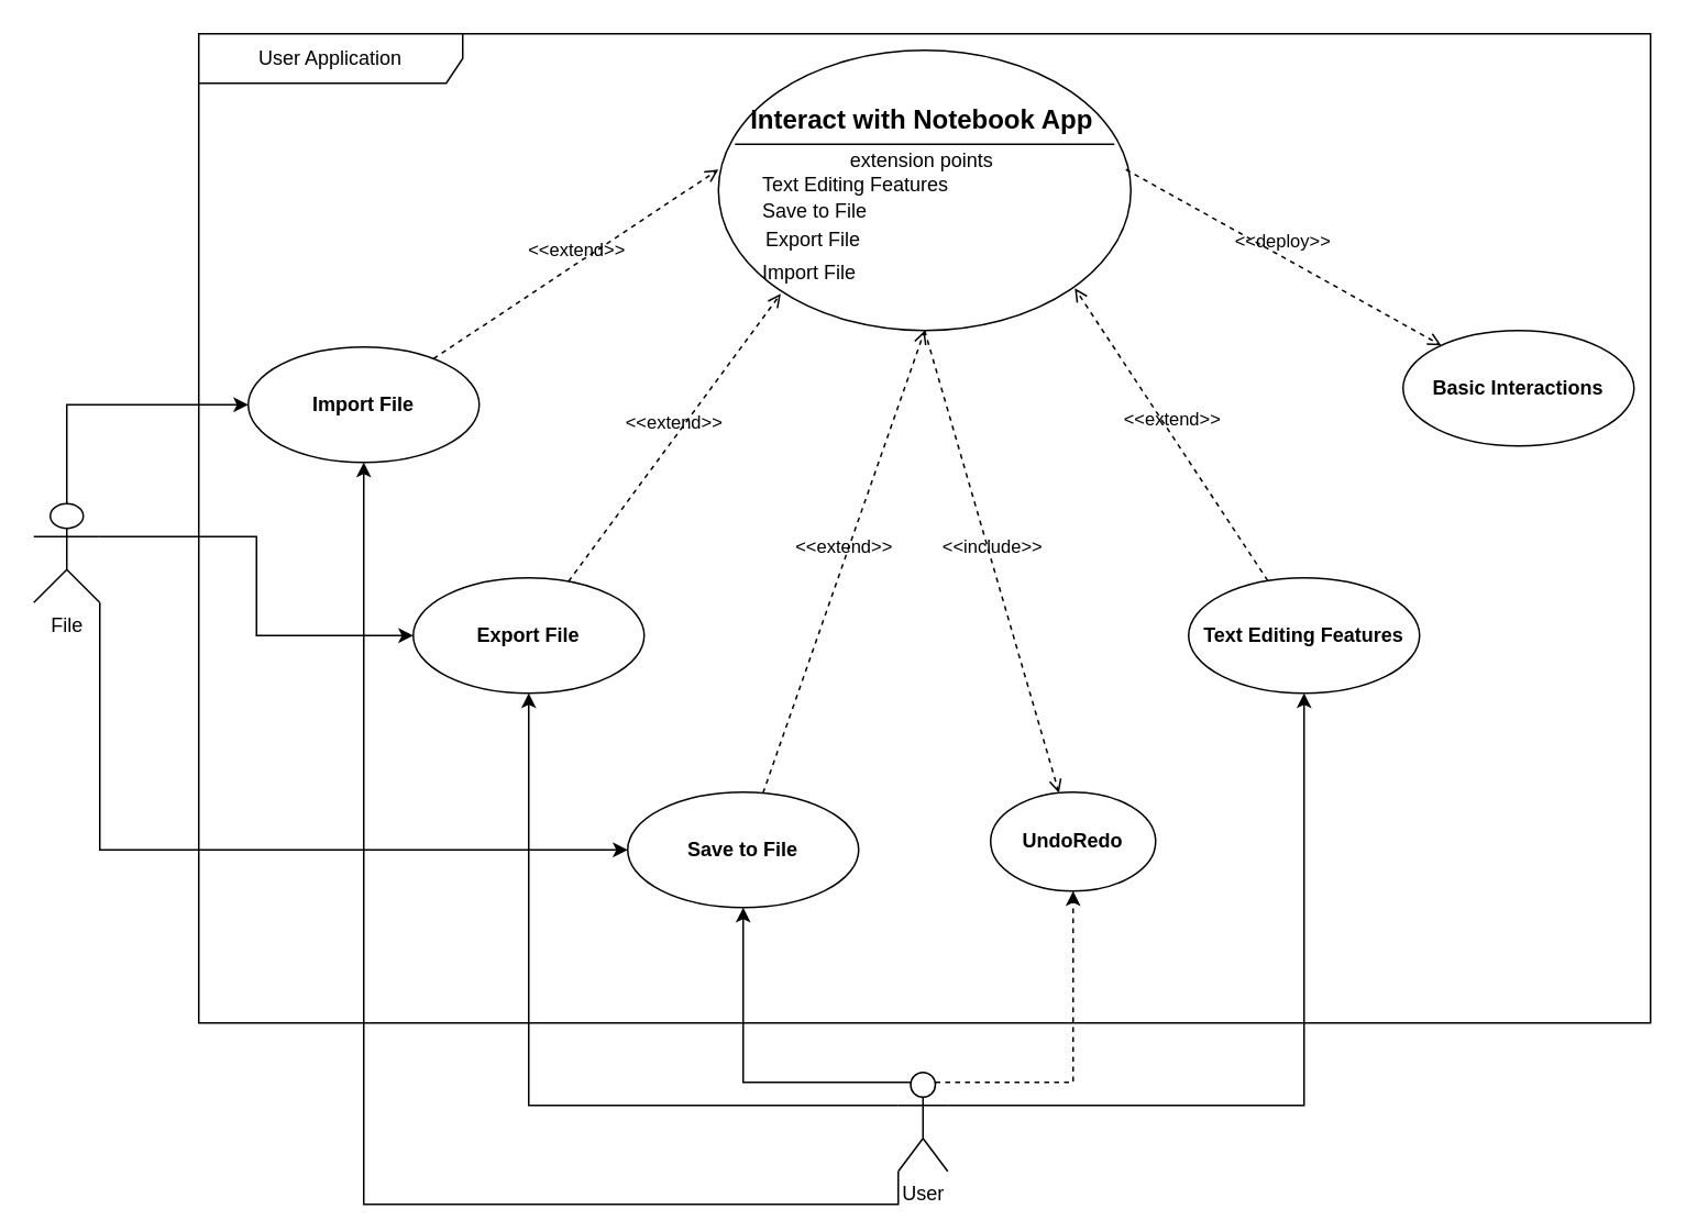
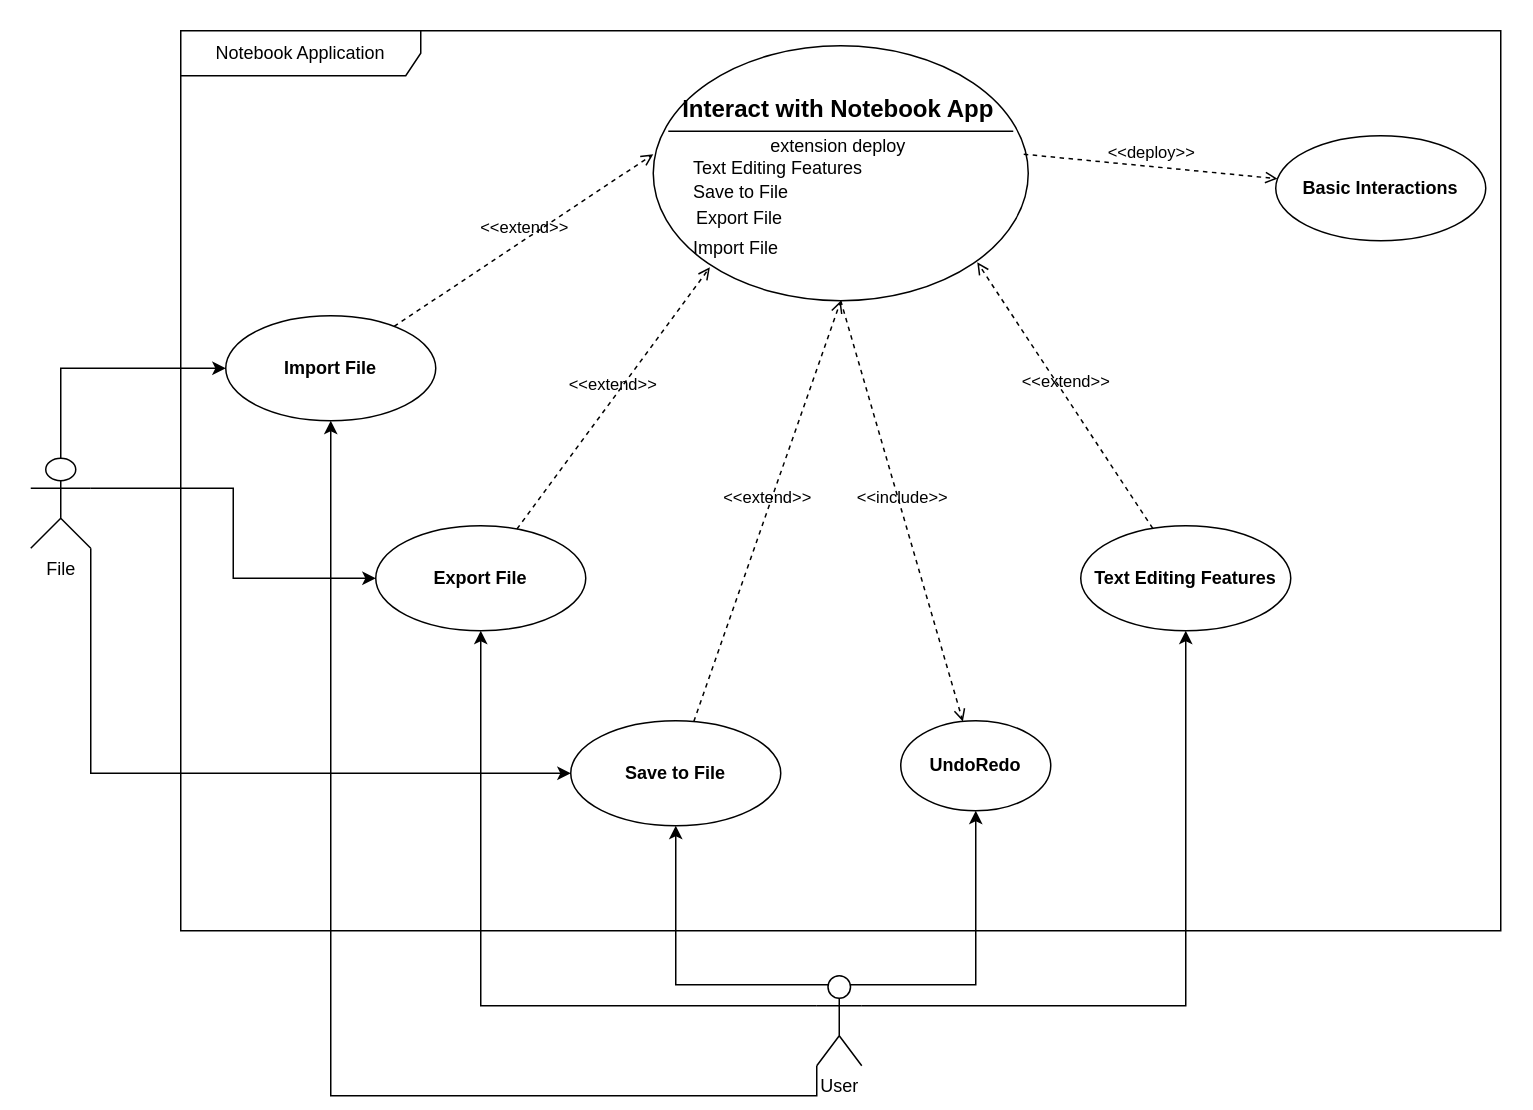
- <mxCell id="2" value="User Application" style="shape=umlFrame;whiteSpace=wrap;html=1;pointerEvents=0;recursiveResize=0;container=1;collapsible=0;width=160;" parent="1" vertex="1"><mxGeometry x="120" y="20" width="880" height="600" as="geometry" /></mxCell>
+ <mxCell id="2" value="Notebook Application" style="shape=umlFrame;whiteSpace=wrap;html=1;pointerEvents=0;recursiveResize=0;container=1;collapsible=0;width=160;" parent="1" vertex="1"><mxGeometry x="120" y="20" width="880" height="600" as="geometry" /></mxCell>
- <mxCell id="6" value="extension points" style="text;html=1;align=center;verticalAlign=middle;rotatable=0;fillColor=none;strokeColor=none;whiteSpace=wrap;" parent="3" vertex="1"><mxGeometry y="60" width="247" height="13.33" as="geometry" /></mxCell>
+ <mxCell id="6" value="extension deploy" style="text;html=1;align=center;verticalAlign=middle;rotatable=0;fillColor=none;strokeColor=none;whiteSpace=wrap;" parent="3" vertex="1"><mxGeometry y="60" width="247" height="13.33" as="geometry" /></mxCell>
- <mxCell id="16" value="&lt;b&gt;Basic Interactions&lt;/b&gt;" style="ellipse;whiteSpace=wrap;html=1;" vertex="1" parent="2"><mxGeometry x="730" y="180" width="140" height="70" as="geometry" /></mxCell>
+ <mxCell id="16" value="&lt;b&gt;Basic Interactions&lt;/b&gt;" style="ellipse;whiteSpace=wrap;html=1;" vertex="1" parent="2"><mxGeometry x="730" y="70" width="140" height="70" as="geometry" /></mxCell>
- <mxCell id="30" style="edgeStyle=orthogonalEdgeStyle;rounded=0;orthogonalLoop=1;jettySize=auto;html=1;exitX=0.75;exitY=0.1;exitDx=0;exitDy=0;exitPerimeter=0;entryX=0.5;entryY=1;entryDx=0;entryDy=0;dashed=1;" edge="1" parent="1" source="32" target="11"><mxGeometry relative="1" as="geometry" /></mxCell>
+ <mxCell id="30" style="edgeStyle=orthogonalEdgeStyle;rounded=0;orthogonalLoop=1;jettySize=auto;html=1;exitX=0.75;exitY=0.1;exitDx=0;exitDy=0;exitPerimeter=0;entryX=0.5;entryY=1;entryDx=0;entryDy=0;" edge="1" parent="1" source="32" target="11"><mxGeometry relative="1" as="geometry" /></mxCell>
